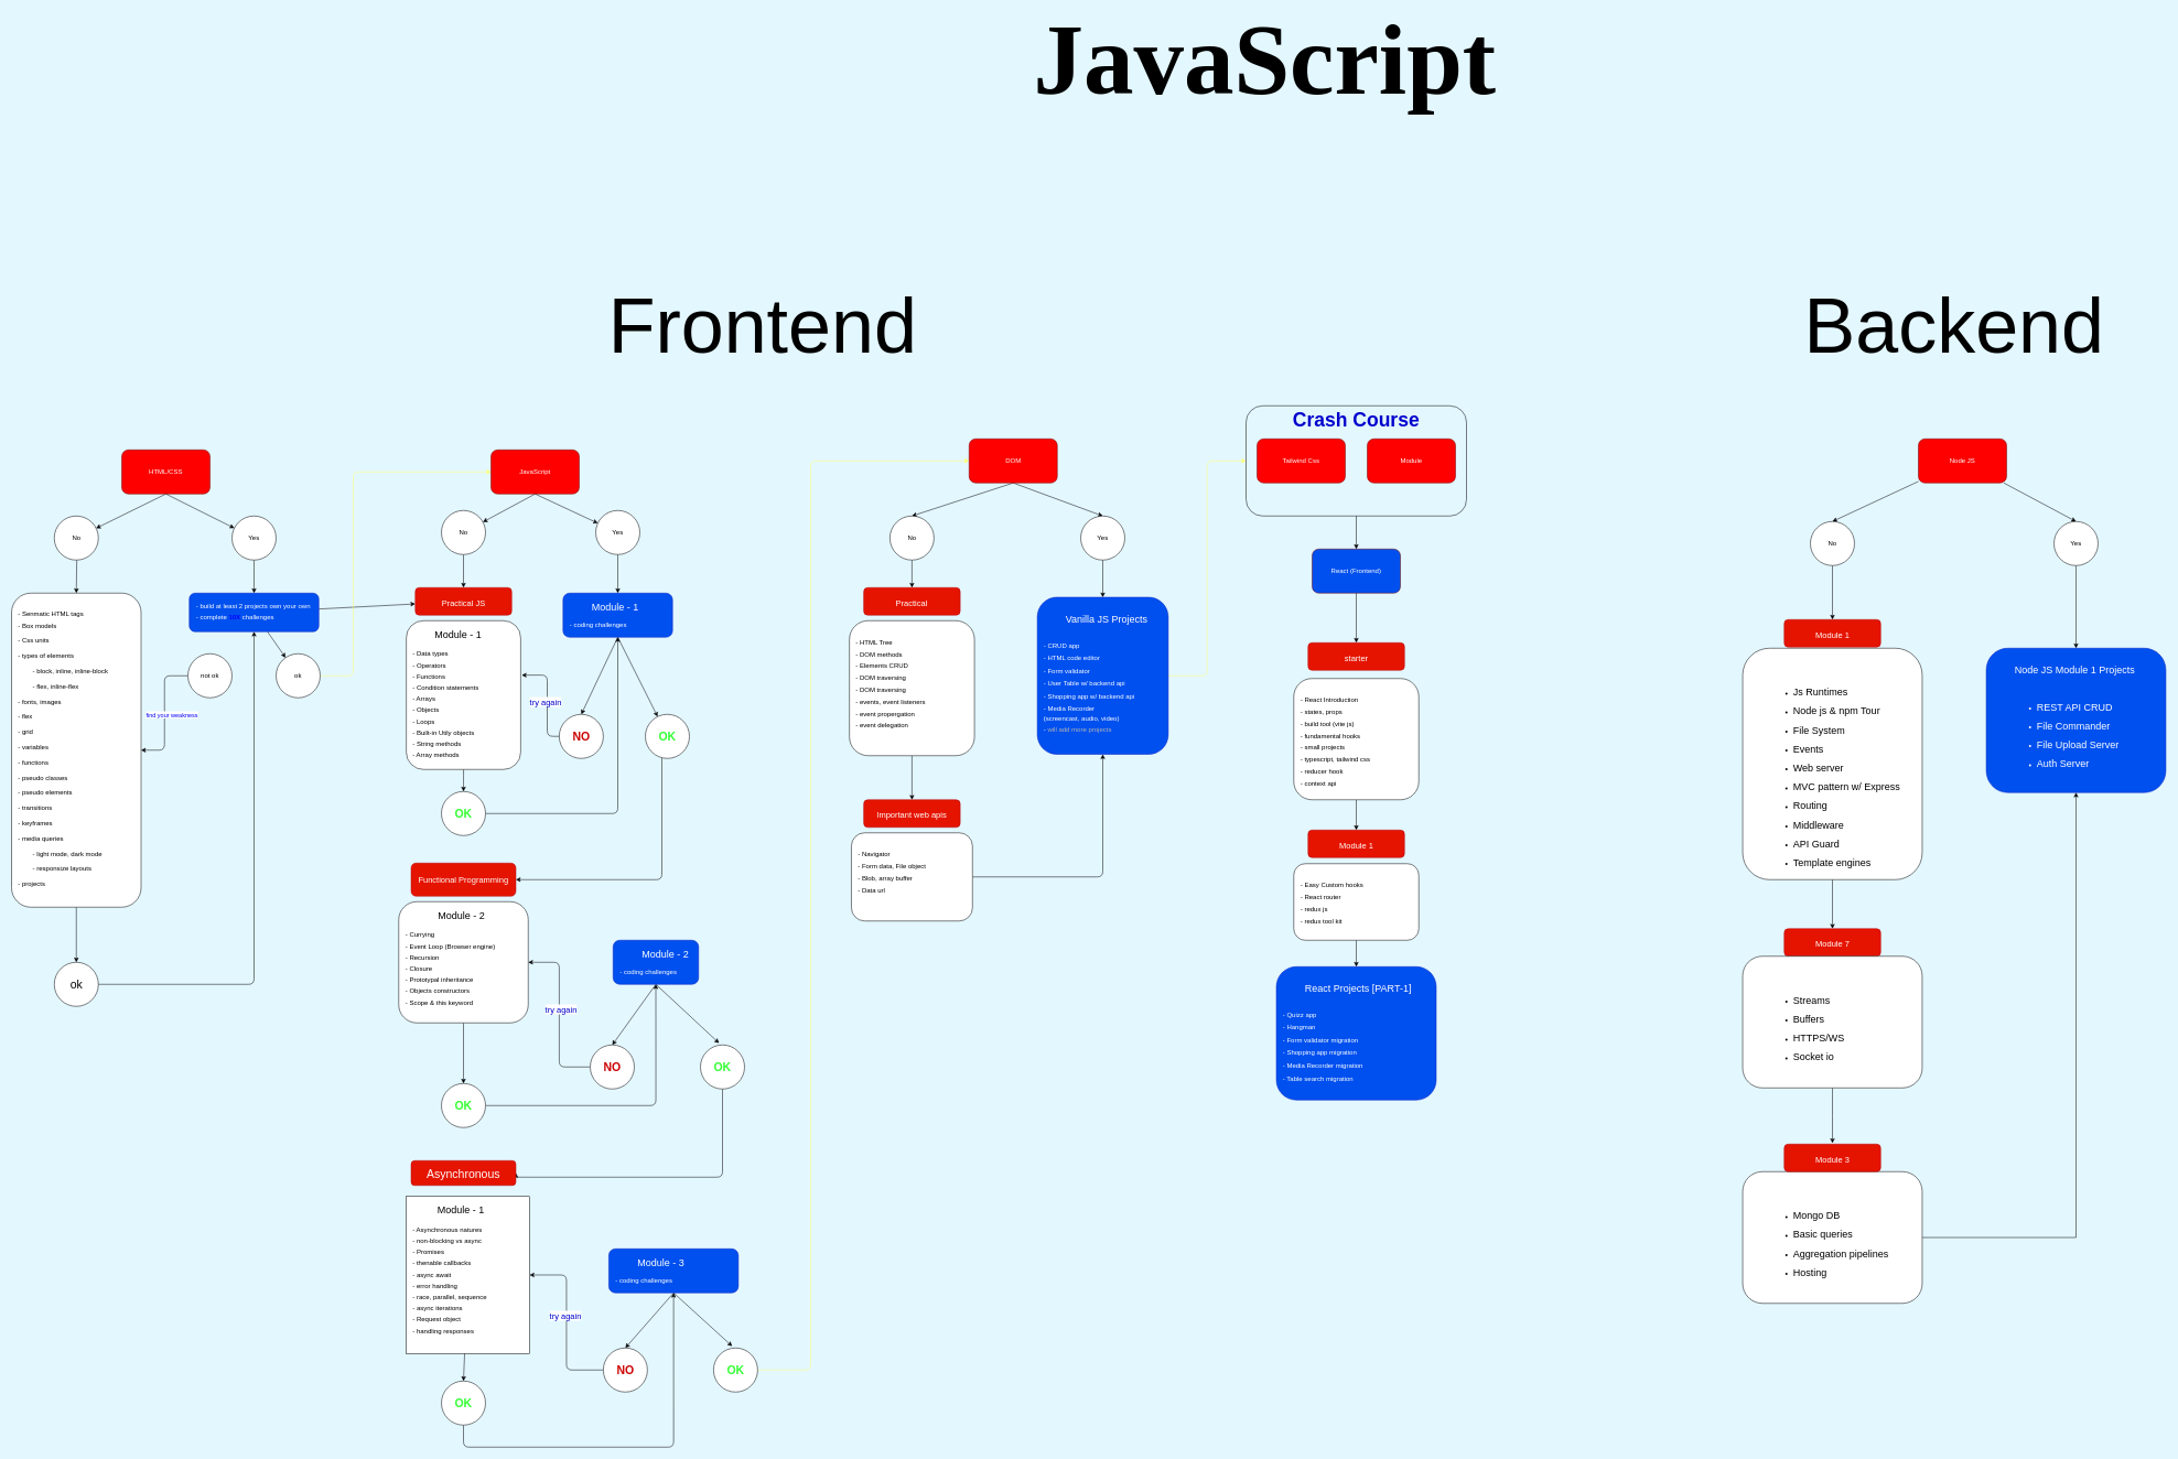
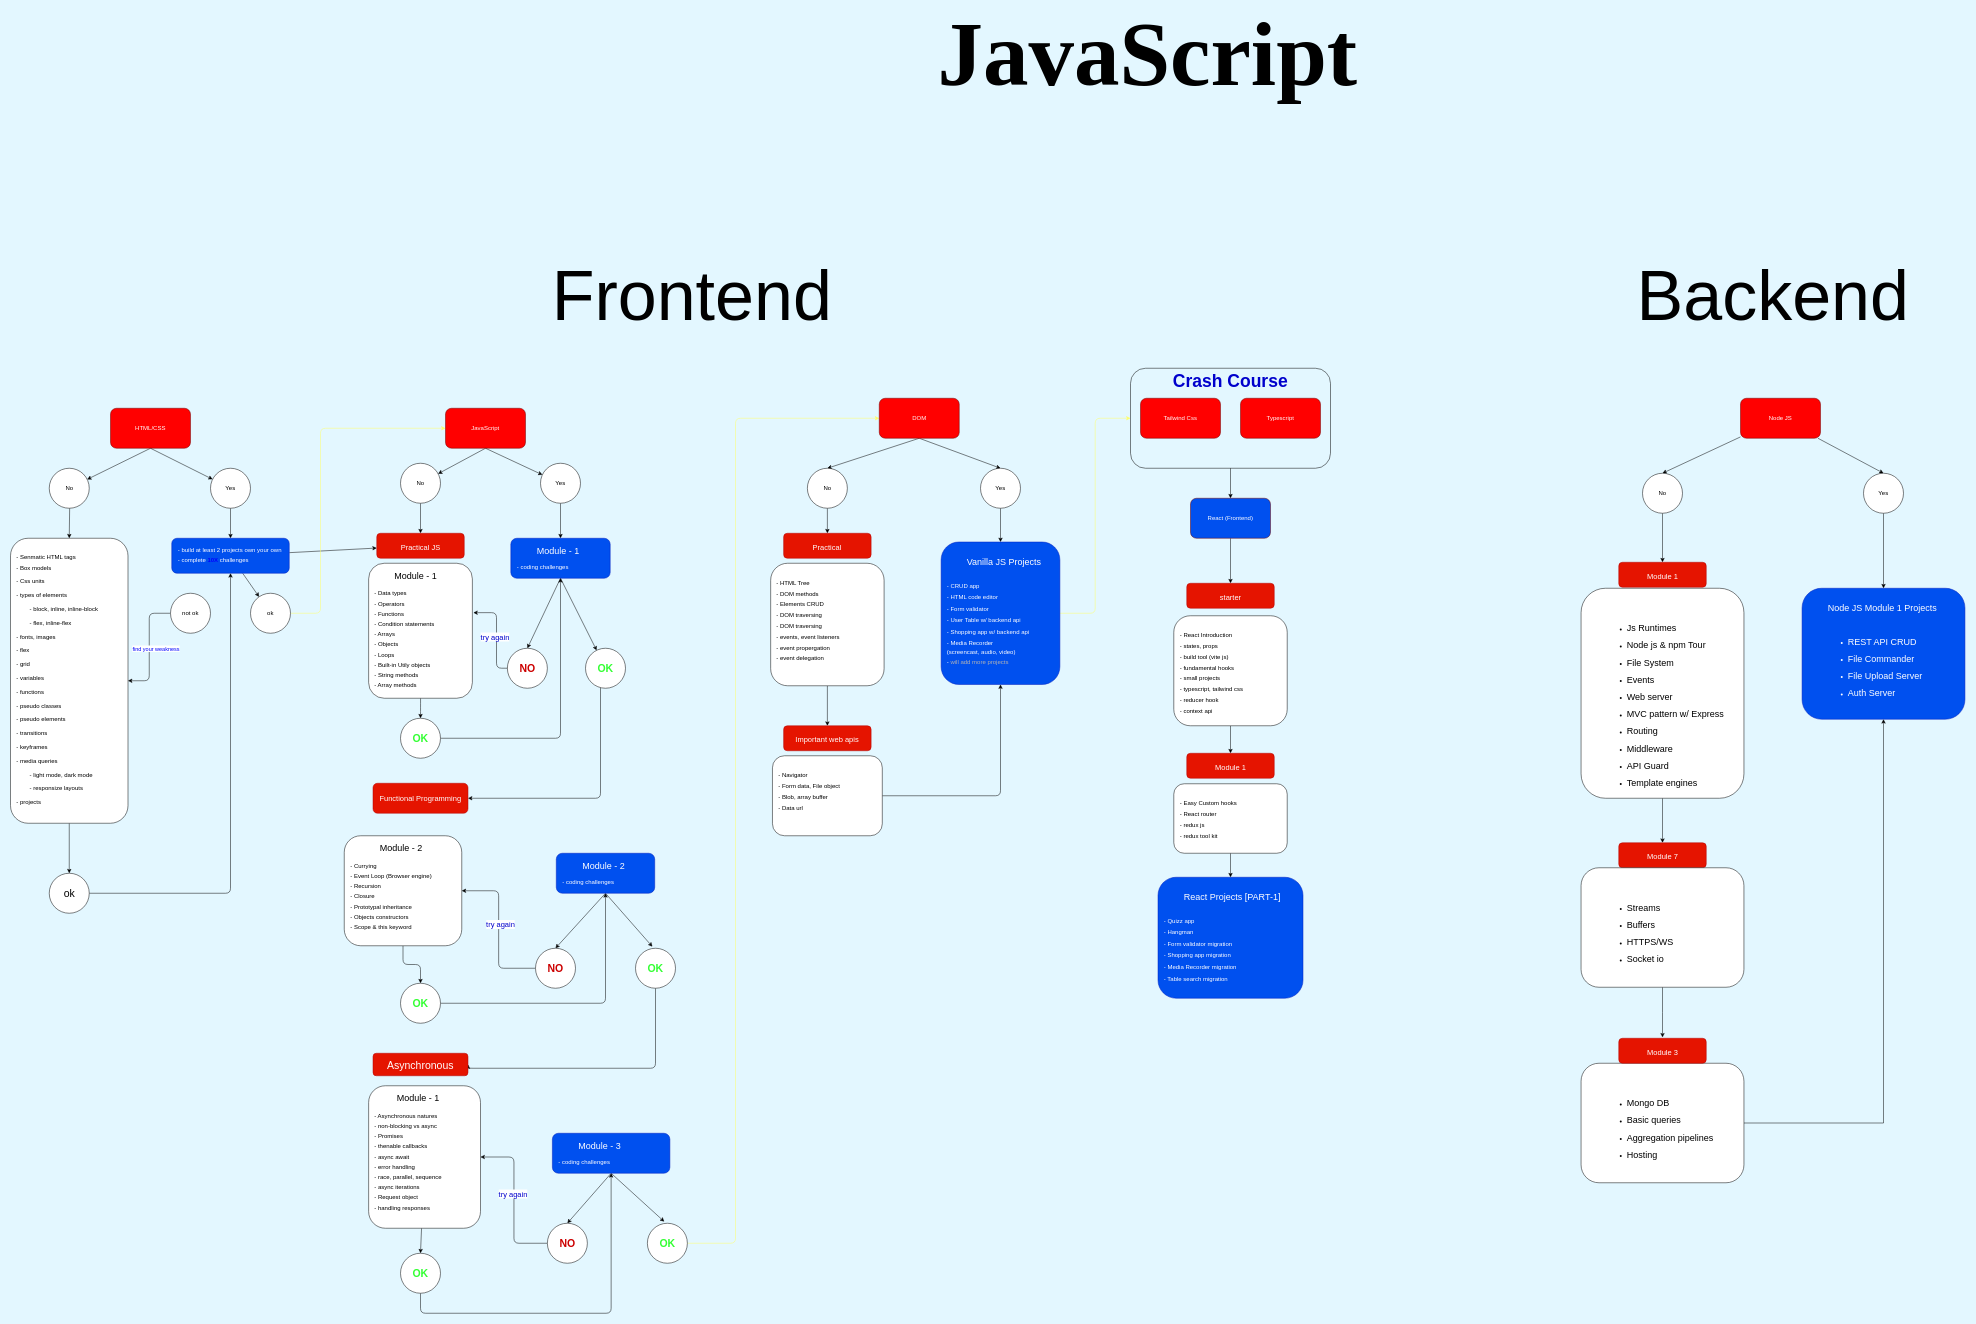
- <mxCell id="81" value="Module" style="rounded=1;whiteSpace=wrap;html=1;fillColor=#FF0000;fontColor=#ffffff;strokeColor=#6F0000;" parent="1" vertex="1"><mxGeometry x="2480" y="792" width="160" height="80" as="geometry" /></mxCell>
+ <mxCell id="81" value="Typescript" style="rounded=1;whiteSpace=wrap;html=1;fillColor=#FF0000;fontColor=#ffffff;strokeColor=#6F0000;" parent="1" vertex="1"><mxGeometry x="2480" y="792" width="160" height="80" as="geometry" /></mxCell>
- <mxCell id="36" value="&lt;blockquote style=&quot;margin: 0px 0px 0px 40px; border: none; padding: 0px; line-height: 140%;&quot;&gt;&lt;div style=&quot;text-align: center; line-height: 140%;&quot;&gt;&lt;font style=&quot;font-size: 18px;&quot;&gt;Module - 2&lt;/font&gt;&lt;/div&gt;&lt;/blockquote&gt;&lt;div style=&quot;text-align: center;&quot;&gt;&lt;span style=&quot;background-color: initial;&quot;&gt;&lt;br&gt;&lt;/span&gt;&lt;/div&gt;&lt;div style=&quot;text-align: justify; line-height: 170%;&quot;&gt;- Currying&lt;/div&gt;&lt;div style=&quot;text-align: justify; line-height: 170%;&quot;&gt;- Event Loop (Browser engine)&lt;/div&gt;&lt;div style=&quot;text-align: justify; line-height: 170%;&quot;&gt;- Recursion&lt;/div&gt;&lt;div style=&quot;text-align: justify; line-height: 170%;&quot;&gt;- Closure&lt;/div&gt;&lt;div style=&quot;text-align: justify; line-height: 170%;&quot;&gt;- Prototypal inheritance&lt;/div&gt;&lt;div style=&quot;text-align: justify; line-height: 170%;&quot;&gt;- Objects constructors&lt;/div&gt;&lt;div style=&quot;text-align: justify; line-height: 170%;&quot;&gt;- Scope &amp;amp; this keyword&lt;/div&gt;" style="whiteSpace=wrap;html=1;rounded=1;align=left;spacingTop=0;spacing=12;verticalAlign=top;" parent="1" vertex="1"><mxGeometry x="722.5" y="1632" width="235" height="220" as="geometry" /></mxCell>
+ <mxCell id="36" value="&lt;blockquote style=&quot;margin: 0px 0px 0px 40px; border: none; padding: 0px; line-height: 140%;&quot;&gt;&lt;div style=&quot;text-align: center; line-height: 140%;&quot;&gt;&lt;font style=&quot;font-size: 18px;&quot;&gt;Module - 2&lt;/font&gt;&lt;/div&gt;&lt;/blockquote&gt;&lt;div style=&quot;text-align: center;&quot;&gt;&lt;span style=&quot;background-color: initial;&quot;&gt;&lt;br&gt;&lt;/span&gt;&lt;/div&gt;&lt;div style=&quot;text-align: justify; line-height: 170%;&quot;&gt;- Currying&lt;/div&gt;&lt;div style=&quot;text-align: justify; line-height: 170%;&quot;&gt;- Event Loop (Browser engine)&lt;/div&gt;&lt;div style=&quot;text-align: justify; line-height: 170%;&quot;&gt;- Recursion&lt;/div&gt;&lt;div style=&quot;text-align: justify; line-height: 170%;&quot;&gt;- Closure&lt;/div&gt;&lt;div style=&quot;text-align: justify; line-height: 170%;&quot;&gt;- Prototypal inheritance&lt;/div&gt;&lt;div style=&quot;text-align: justify; line-height: 170%;&quot;&gt;- Objects constructors&lt;/div&gt;&lt;div style=&quot;text-align: justify; line-height: 170%;&quot;&gt;- Scope &amp;amp; this keyword&lt;/div&gt;" style="whiteSpace=wrap;html=1;rounded=1;align=left;spacingTop=0;spacing=12;verticalAlign=top;" parent="1" vertex="1"><mxGeometry x="687.5" y="1667" width="235" height="220" as="geometry" /></mxCell>
- <mxCell id="46" value="&lt;blockquote style=&quot;margin: 0px 0px 0px 40px; border: none; padding: 0px; line-height: 140%;&quot;&gt;&lt;div style=&quot;text-align: center; line-height: 140%;&quot;&gt;&lt;font style=&quot;font-size: 18px;&quot;&gt;Module - 2&lt;/font&gt;&lt;/div&gt;&lt;/blockquote&gt;&lt;div style=&quot;text-align: center;&quot;&gt;&lt;span style=&quot;background-color: initial;&quot;&gt;&lt;br&gt;&lt;/span&gt;&lt;/div&gt;&lt;div style=&quot;text-align: justify;&quot;&gt;&lt;span style=&quot;background-color: initial;&quot;&gt;- &lt;/span&gt;&lt;span style=&quot;background-color: initial;&quot;&gt;coding challenges&lt;/span&gt;&lt;br&gt;&lt;/div&gt;" style="whiteSpace=wrap;html=1;rounded=1;align=left;spacingTop=0;spacing=12;verticalAlign=top;fillColor=#0050ef;fontColor=#ffffff;strokeColor=#001DBC;" parent="1" vertex="1"><mxGeometry x="1111.56" y="1702" width="155" height="80" as="geometry" /></mxCell>
+ <mxCell id="46" value="&lt;blockquote style=&quot;margin: 0px 0px 0px 40px; border: none; padding: 0px; line-height: 140%;&quot;&gt;&lt;div style=&quot;text-align: center; line-height: 140%;&quot;&gt;&lt;font style=&quot;font-size: 18px;&quot;&gt;Module - 2&lt;/font&gt;&lt;/div&gt;&lt;/blockquote&gt;&lt;div style=&quot;text-align: center;&quot;&gt;&lt;span style=&quot;background-color: initial;&quot;&gt;&lt;br&gt;&lt;/span&gt;&lt;/div&gt;&lt;div style=&quot;text-align: justify;&quot;&gt;&lt;span style=&quot;background-color: initial;&quot;&gt;- &lt;/span&gt;&lt;span style=&quot;background-color: initial;&quot;&gt;coding challenges&lt;/span&gt;&lt;br&gt;&lt;/div&gt;" style="whiteSpace=wrap;html=1;rounded=1;align=left;spacingTop=0;spacing=12;verticalAlign=top;fillColor=#0050ef;fontColor=#ffffff;strokeColor=#001DBC;" parent="1" vertex="1"><mxGeometry x="1111.56" y="1702" width="196.87" height="80" as="geometry" /></mxCell>
- <mxCell id="100" value="&lt;blockquote style=&quot;margin: 0px 0px 0px 40px; border: none; padding: 0px; line-height: 140%;&quot;&gt;&lt;div style=&quot;text-align: center; line-height: 140%;&quot;&gt;&lt;font style=&quot;font-size: 18px;&quot;&gt;Module - 1&lt;/font&gt;&lt;/div&gt;&lt;/blockquote&gt;&lt;div style=&quot;text-align: center;&quot;&gt;&lt;span style=&quot;background-color: initial;&quot;&gt;&lt;br&gt;&lt;/span&gt;&lt;/div&gt;&lt;div style=&quot;text-align: justify; line-height: 170%;&quot;&gt;- Asynchronous natures&lt;/div&gt;&lt;div style=&quot;text-align: justify; line-height: 170%;&quot;&gt;- non-blocking vs async&lt;/div&gt;&lt;div style=&quot;text-align: justify; line-height: 170%;&quot;&gt;- Promises&lt;/div&gt;&lt;div style=&quot;text-align: justify; line-height: 170%;&quot;&gt;- thenable callbacks&lt;/div&gt;&lt;div style=&quot;text-align: justify; line-height: 170%;&quot;&gt;- async await&lt;/div&gt;&lt;div style=&quot;text-align: justify; line-height: 170%;&quot;&gt;- error handling&lt;/div&gt;&lt;div style=&quot;text-align: justify; line-height: 170%;&quot;&gt;- race, parallel, sequence&lt;/div&gt;&lt;div style=&quot;text-align: justify; line-height: 170%;&quot;&gt;- async iterations&lt;/div&gt;&lt;div style=&quot;text-align: justify; line-height: 170%;&quot;&gt;- Request object&lt;/div&gt;&lt;div style=&quot;text-align: justify; line-height: 170%;&quot;&gt;- handling responses&lt;/div&gt;" style="whiteSpace=wrap;html=1;align=left;spacingTop=0;spacing=12;verticalAlign=top;rounded=0;" parent="1" vertex="1"><mxGeometry x="736.25" y="2167" width="223.75" height="285" as="geometry" /></mxCell>
+ <mxCell id="100" value="&lt;blockquote style=&quot;margin: 0px 0px 0px 40px; border: none; padding: 0px; line-height: 140%;&quot;&gt;&lt;div style=&quot;text-align: center; line-height: 140%;&quot;&gt;&lt;font style=&quot;font-size: 18px;&quot;&gt;Module - 1&lt;/font&gt;&lt;/div&gt;&lt;/blockquote&gt;&lt;div style=&quot;text-align: center;&quot;&gt;&lt;span style=&quot;background-color: initial;&quot;&gt;&lt;br&gt;&lt;/span&gt;&lt;/div&gt;&lt;div style=&quot;text-align: justify; line-height: 170%;&quot;&gt;- Asynchronous natures&lt;/div&gt;&lt;div style=&quot;text-align: justify; line-height: 170%;&quot;&gt;- non-blocking vs async&lt;/div&gt;&lt;div style=&quot;text-align: justify; line-height: 170%;&quot;&gt;- Promises&lt;/div&gt;&lt;div style=&quot;text-align: justify; line-height: 170%;&quot;&gt;- thenable callbacks&lt;/div&gt;&lt;div style=&quot;text-align: justify; line-height: 170%;&quot;&gt;- async await&lt;/div&gt;&lt;div style=&quot;text-align: justify; line-height: 170%;&quot;&gt;- error handling&lt;/div&gt;&lt;div style=&quot;text-align: justify; line-height: 170%;&quot;&gt;- race, parallel, sequence&lt;/div&gt;&lt;div style=&quot;text-align: justify; line-height: 170%;&quot;&gt;- async iterations&lt;/div&gt;&lt;div style=&quot;text-align: justify; line-height: 170%;&quot;&gt;- Request object&lt;/div&gt;&lt;div style=&quot;text-align: justify; line-height: 170%;&quot;&gt;- handling responses&lt;/div&gt;" style="whiteSpace=wrap;html=1;rounded=1;align=left;spacingTop=0;spacing=12;verticalAlign=top;" parent="1" vertex="1"><mxGeometry x="736.25" y="2167" width="223.75" height="285" as="geometry" /></mxCell>
